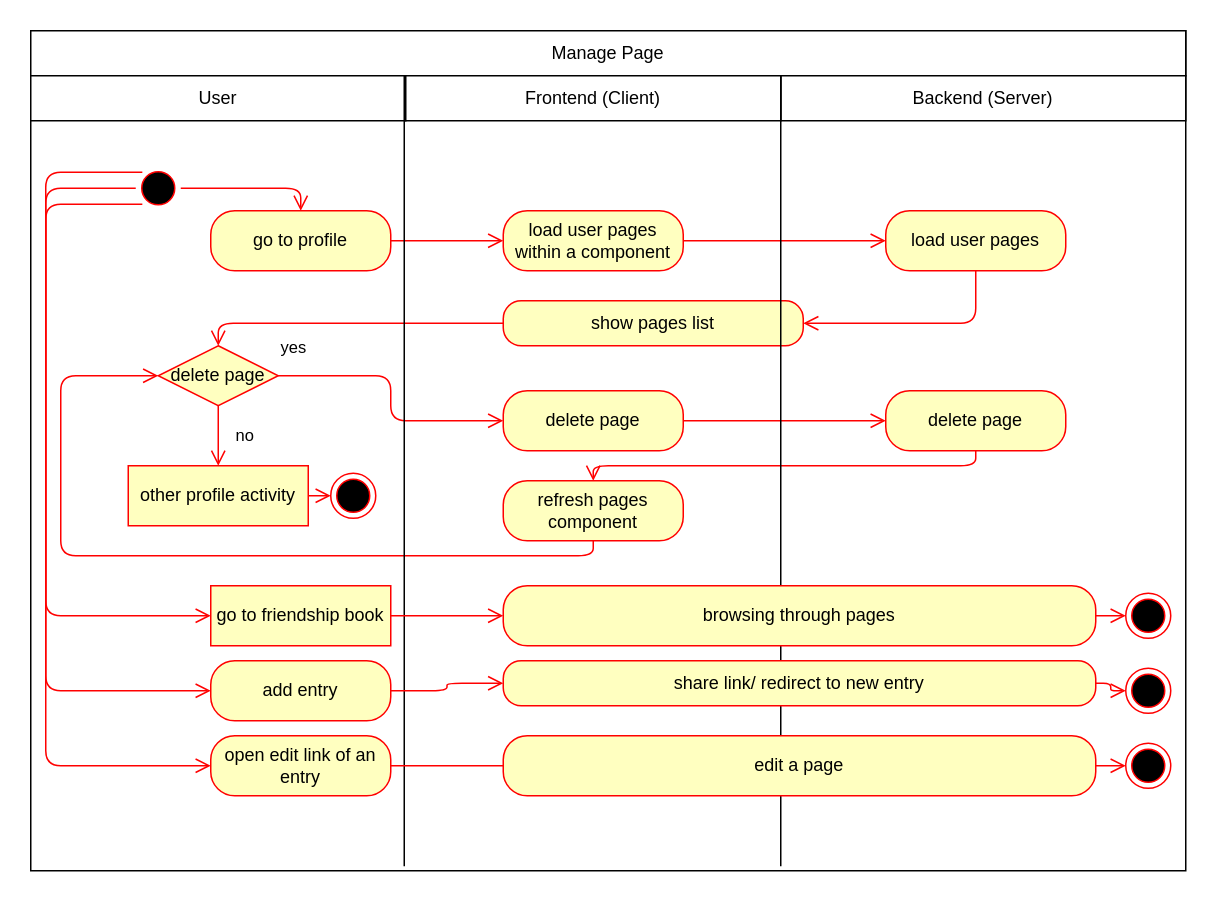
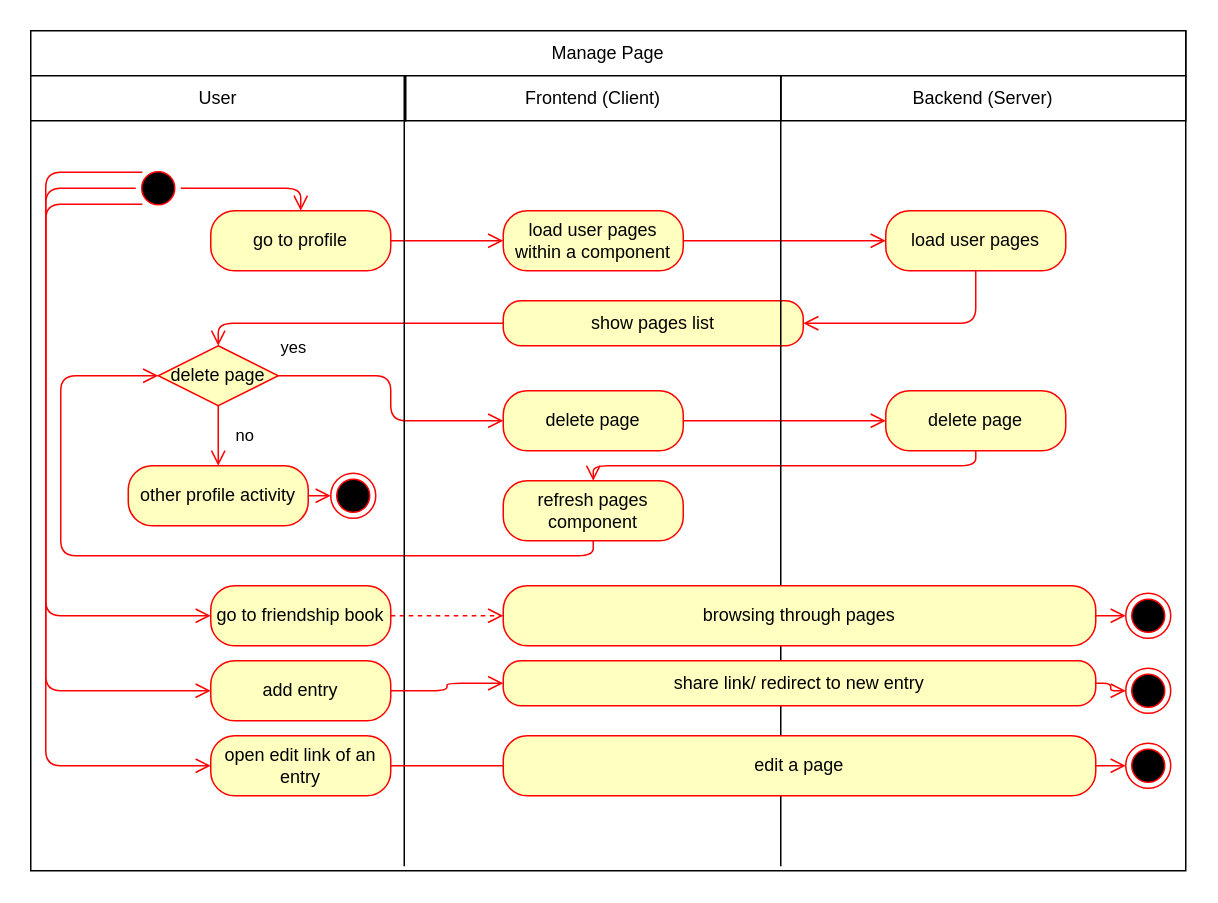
- <mxCell id="21" value="other profile activity" style="whiteSpace=wrap;html=1;arcSize=40;fontColor=#000000;fillColor=#ffffc0;strokeColor=#ff0000;rounded=0;" vertex="1" parent="1"><mxGeometry x="85" y="310" width="120" height="40" as="geometry" /></mxCell>
+ <mxCell id="21" value="other profile activity" style="rounded=1;whiteSpace=wrap;html=1;arcSize=40;fontColor=#000000;fillColor=#ffffc0;strokeColor=#ff0000;" vertex="1" parent="1"><mxGeometry x="85" y="310" width="120" height="40" as="geometry" /></mxCell>
- <mxCell id="29" value="go to friendship book" style="whiteSpace=wrap;html=1;arcSize=40;fontColor=#000000;fillColor=#ffffc0;strokeColor=#ff0000;rounded=0;" vertex="1" parent="1"><mxGeometry x="140" y="390" width="120" height="40" as="geometry" /></mxCell>
+ <mxCell id="29" value="go to friendship book" style="rounded=1;whiteSpace=wrap;html=1;arcSize=40;fontColor=#000000;fillColor=#ffffc0;strokeColor=#ff0000;" vertex="1" parent="1"><mxGeometry x="140" y="390" width="120" height="40" as="geometry" /></mxCell>
- <mxCell id="34" value="" style="edgeStyle=orthogonalEdgeStyle;html=1;verticalAlign=bottom;endArrow=open;endSize=8;strokeColor=#ff0000;exitX=1;exitY=0.5;exitDx=0;exitDy=0;entryX=0;entryY=0.5;entryDx=0;entryDy=0;" edge="1" source="29" parent="1" target="33"><mxGeometry relative="1" as="geometry"><mxPoint x="330" y="410" as="targetPoint" /></mxGeometry></mxCell>
+ <mxCell id="34" value="" style="edgeStyle=orthogonalEdgeStyle;html=1;verticalAlign=bottom;endArrow=open;endSize=8;strokeColor=#ff0000;exitX=1;exitY=0.5;exitDx=0;exitDy=0;entryX=0;entryY=0.5;entryDx=0;entryDy=0;dashed=1;" edge="1" source="29" parent="1" target="33"><mxGeometry relative="1" as="geometry"><mxPoint x="330" y="410" as="targetPoint" /></mxGeometry></mxCell>
